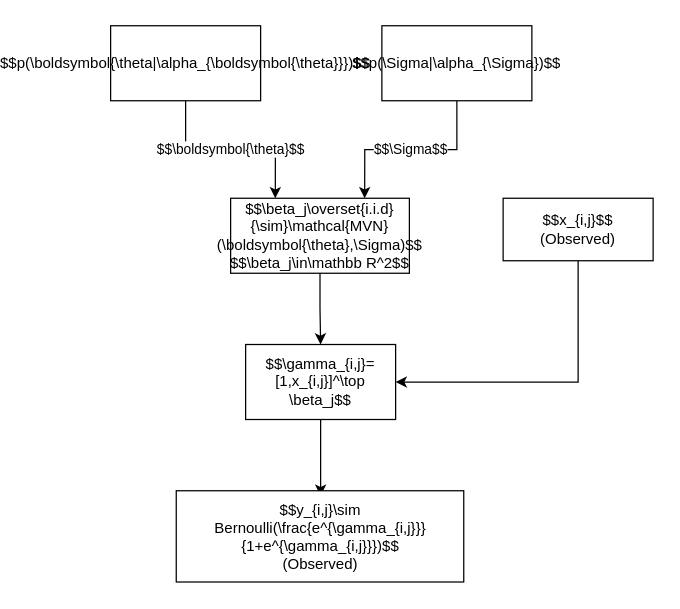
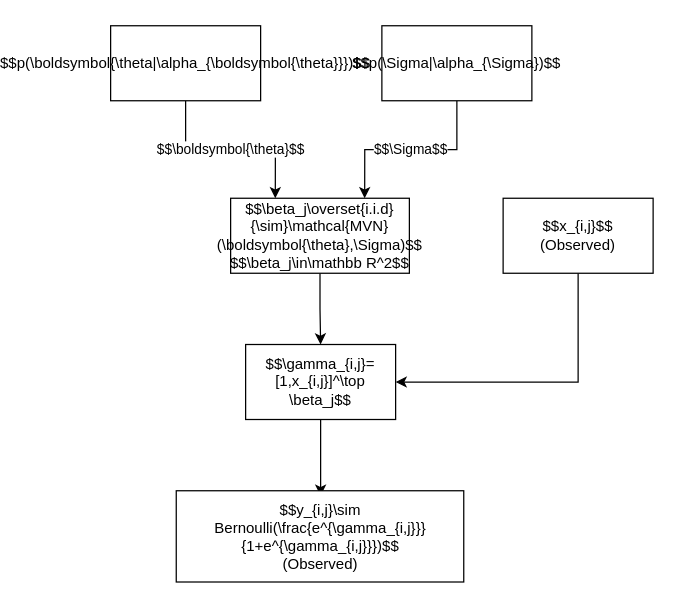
- <mxCell id="9" value="$$x_{i,j}$$&lt;div&gt;(Observed)&lt;/div&gt;" style="rounded=0;whiteSpace=wrap;html=1;" vertex="1" parent="1"><mxGeometry x="334" y="158" width="120" height="50" as="geometry" /></mxCell>
+ <mxCell id="9" value="$$x_{i,j}$$&lt;div&gt;(Observed)&lt;/div&gt;" style="rounded=0;whiteSpace=wrap;html=1;" vertex="1" parent="1"><mxGeometry x="334" y="158" width="120" height="60" as="geometry" /></mxCell>
